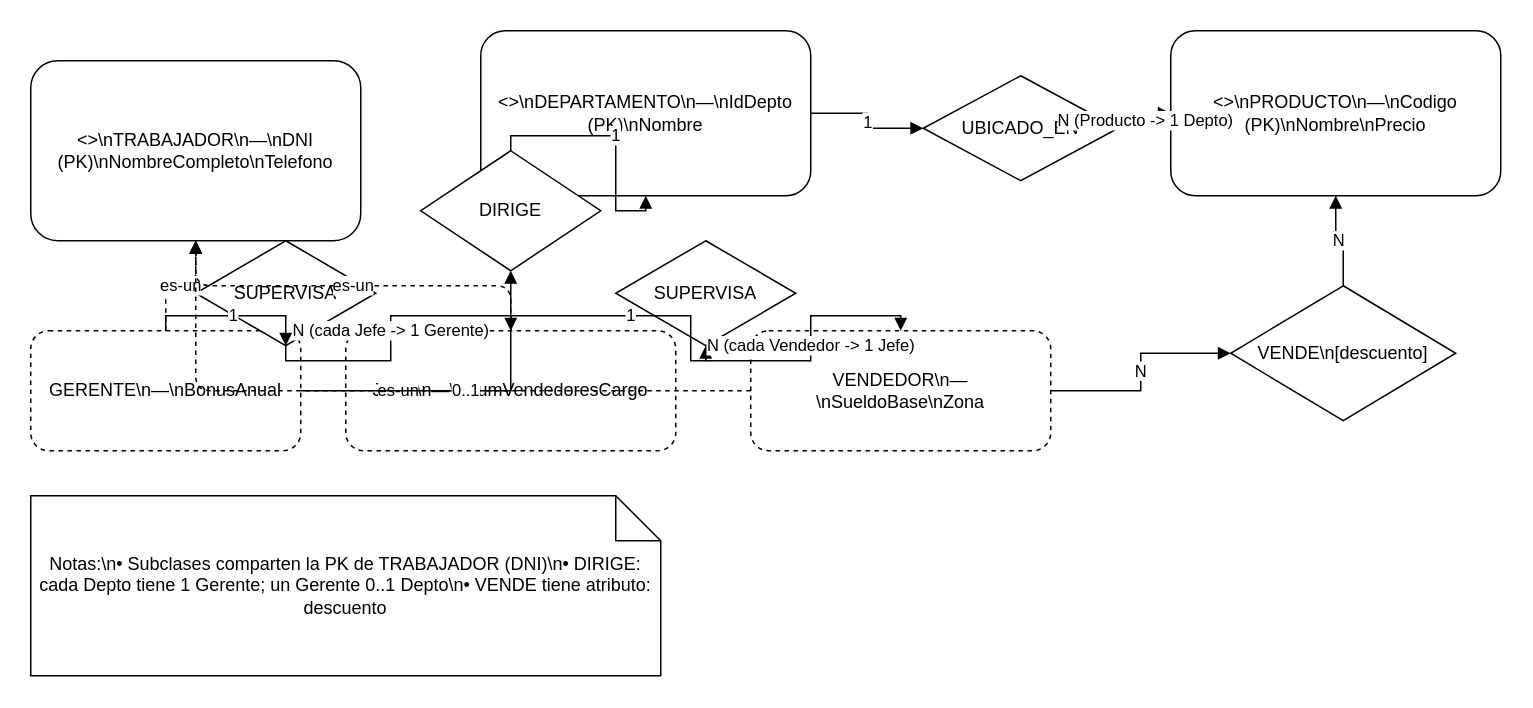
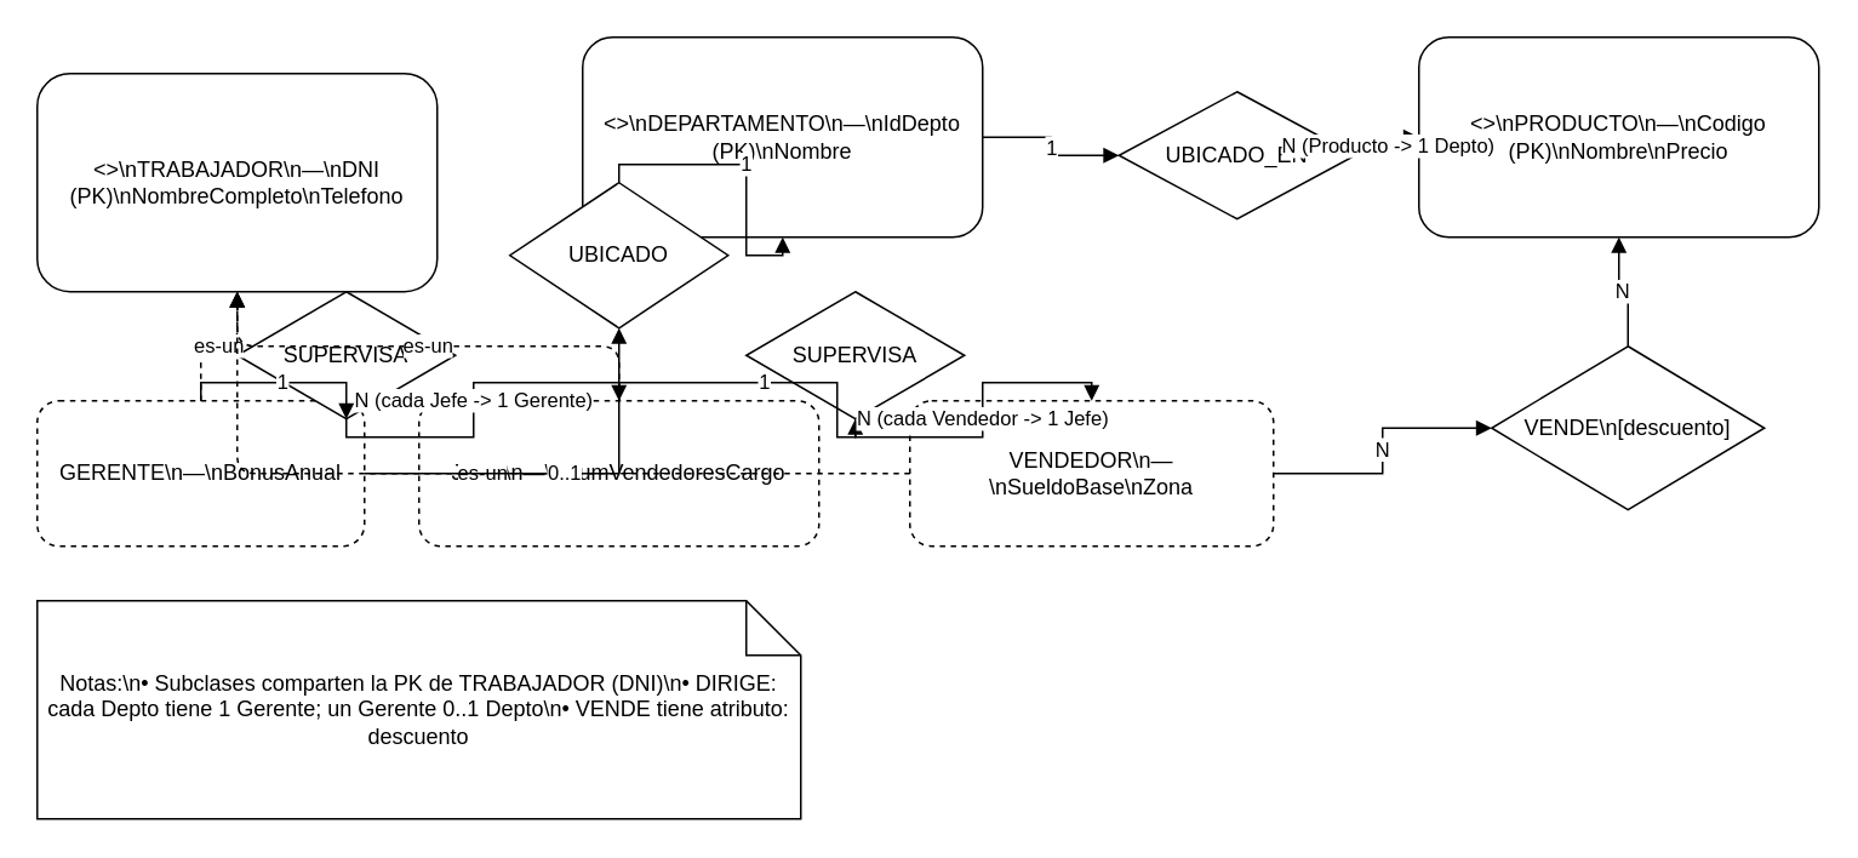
- <mxCell id="8" value="DIRIGE" style="shape=rhombus;perimeter=rhombusPerimeter;whiteSpace=wrap;html=1;" vertex="1" parent="1"><mxGeometry x="280" y="100" width="120" height="80" as="geometry" /></mxCell>
+ <mxCell id="8" value="UBICADO" style="shape=rhombus;perimeter=rhombusPerimeter;whiteSpace=wrap;html=1;" vertex="1" parent="1"><mxGeometry x="280" y="100" width="120" height="80" as="geometry" /></mxCell>
